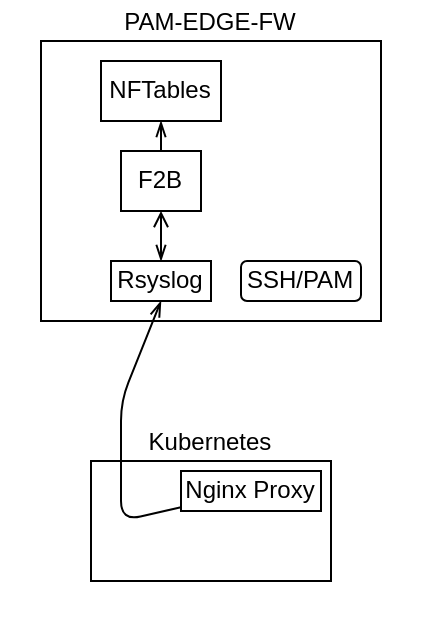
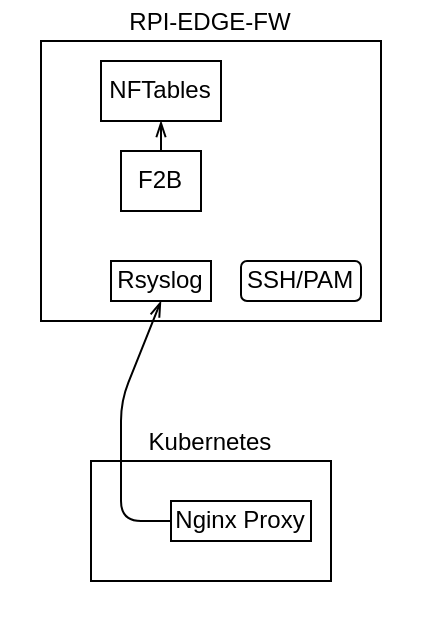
- <mxCell id="2" value="PAM-EDGE-FW" style="rounded=0;whiteSpace=wrap;html=1;labelPosition=center;verticalLabelPosition=top;align=center;verticalAlign=bottom;" parent="1" vertex="1"><mxGeometry x="20" y="20" width="170" height="140" as="geometry" /></mxCell>
+ <mxCell id="2" value="RPI-EDGE-FW" style="rounded=0;whiteSpace=wrap;html=1;labelPosition=center;verticalLabelPosition=top;align=center;verticalAlign=bottom;" parent="1" vertex="1"><mxGeometry x="20" y="20" width="170" height="140" as="geometry" /></mxCell>
- <mxCell id="3" style="edgeStyle=none;html=1;entryX=0.5;entryY=0;entryDx=0;entryDy=0;endArrow=openThin;endFill=0;startArrow=open;startFill=0;" parent="1" source="5" target="7" edge="1"><mxGeometry relative="1" as="geometry" /></mxCell>
- <mxCell id="11" value="Nginx Proxy" style="rounded=0;whiteSpace=wrap;html=1;" parent="1" vertex="1"><mxGeometry x="90" y="235" width="70" height="20" as="geometry" /></mxCell>
+ <mxCell id="11" value="Nginx Proxy" style="rounded=0;whiteSpace=wrap;html=1;" parent="1" vertex="1"><mxGeometry x="85" y="250" width="70" height="20" as="geometry" /></mxCell>
